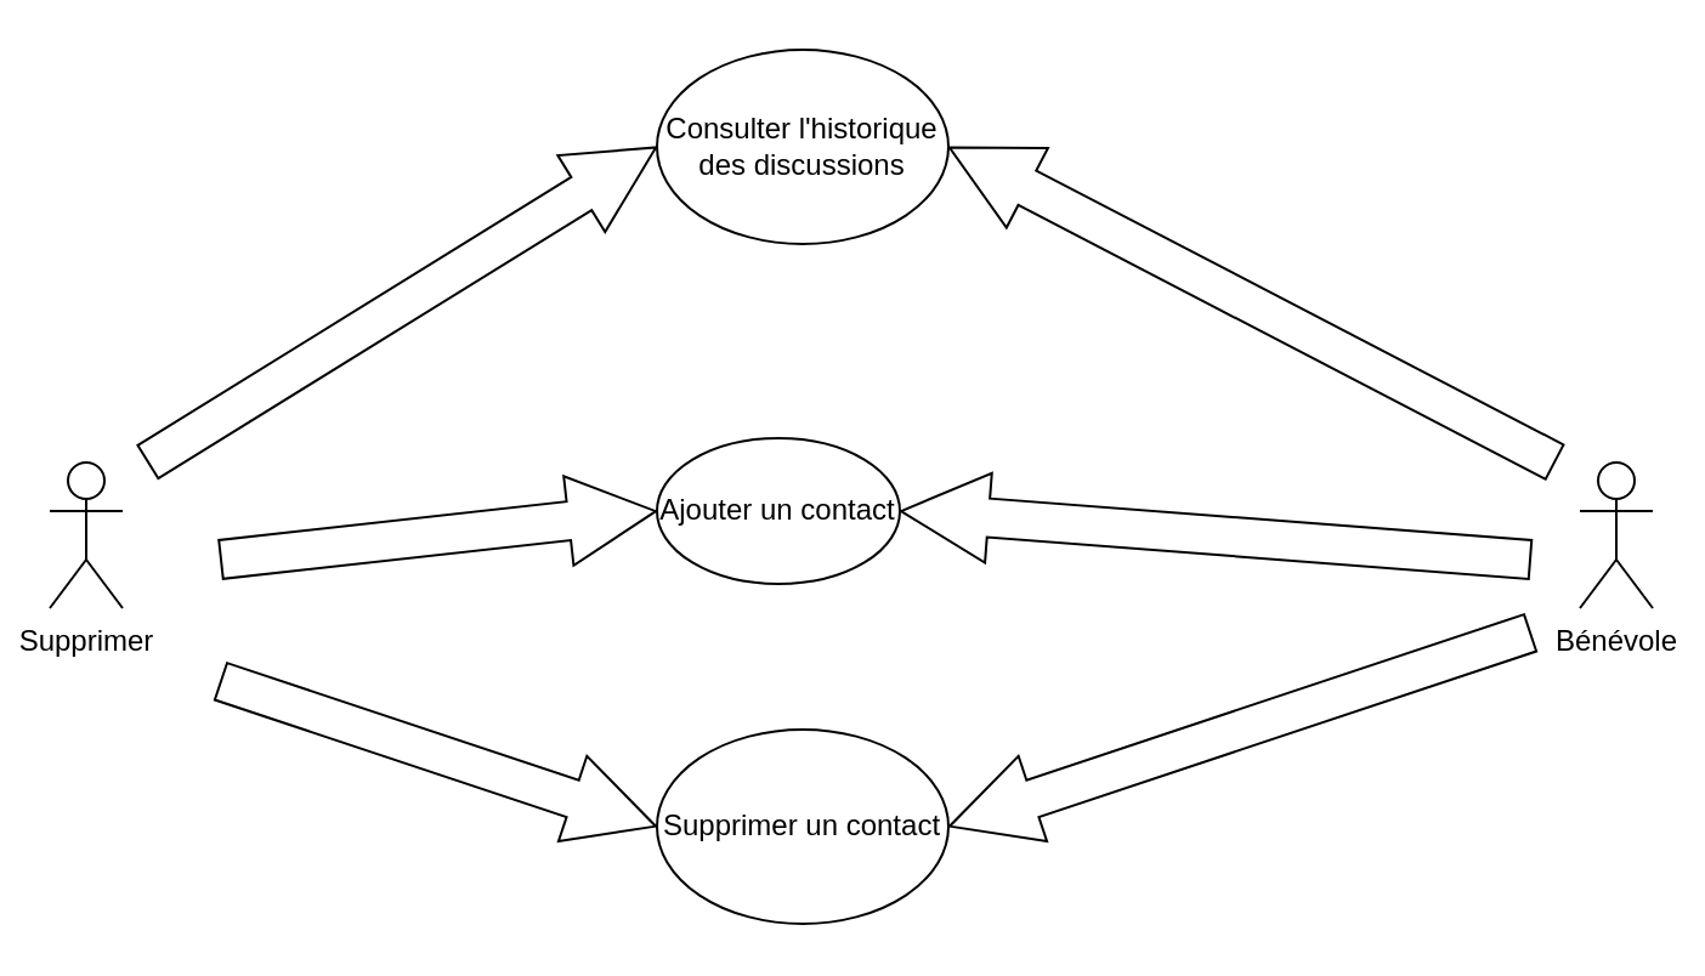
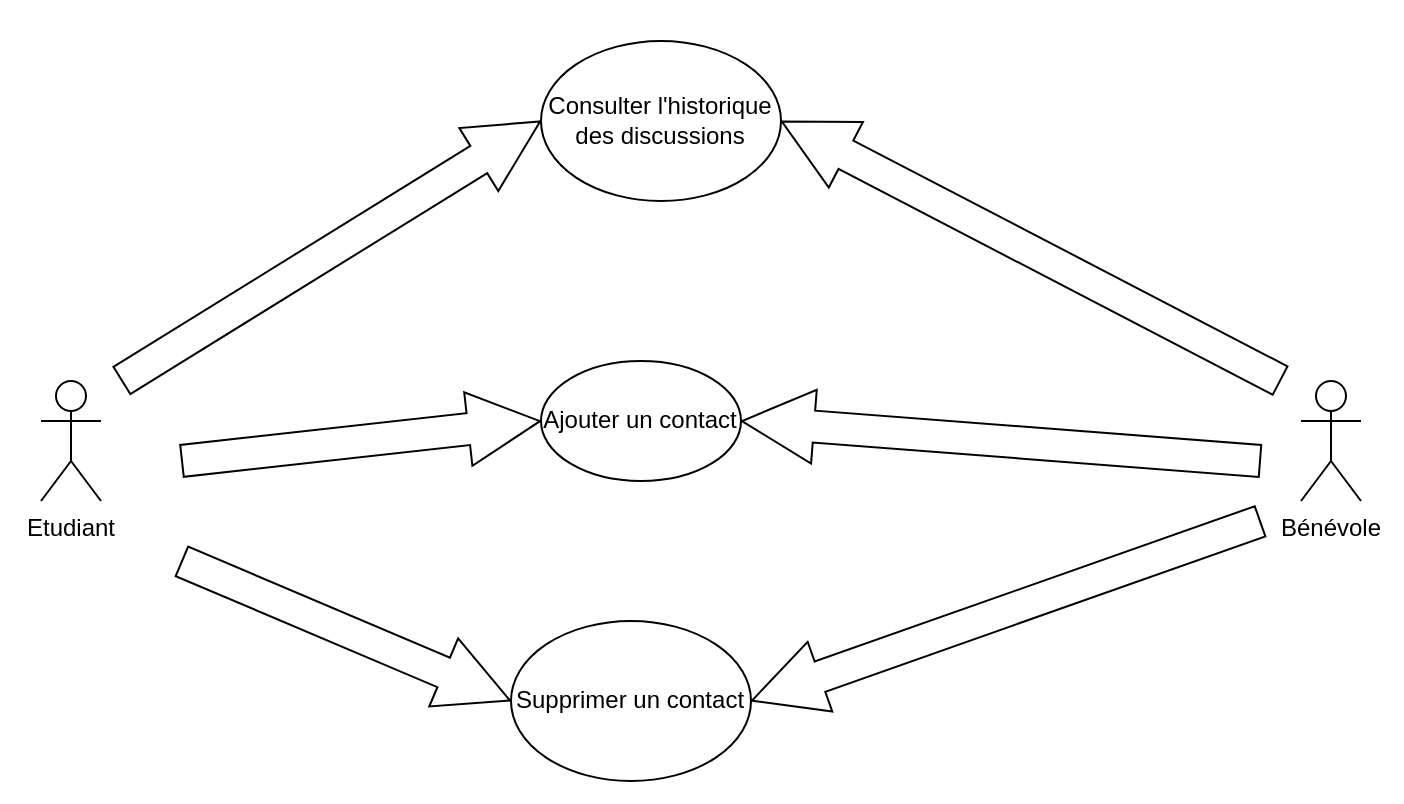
- <mxCell id="3" value="Supprimer" style="shape=umlActor;verticalLabelPosition=bottom;verticalAlign=top;html=1;outlineConnect=0;" vertex="1" parent="1"><mxGeometry x="20" y="190" width="30" height="60" as="geometry" /></mxCell>
+ <mxCell id="3" value="Etudiant" style="shape=umlActor;verticalLabelPosition=bottom;verticalAlign=top;html=1;outlineConnect=0;" vertex="1" parent="1"><mxGeometry x="20" y="190" width="30" height="60" as="geometry" /></mxCell>
- <mxCell id="6" value="Supprimer un contact" style="ellipse;whiteSpace=wrap;html=1;" vertex="1" parent="1"><mxGeometry x="270" y="300" width="120" height="80" as="geometry" /></mxCell>
+ <mxCell id="6" value="Supprimer un contact" style="ellipse;whiteSpace=wrap;html=1;" vertex="1" parent="1"><mxGeometry x="255" y="310" width="120" height="80" as="geometry" /></mxCell>
